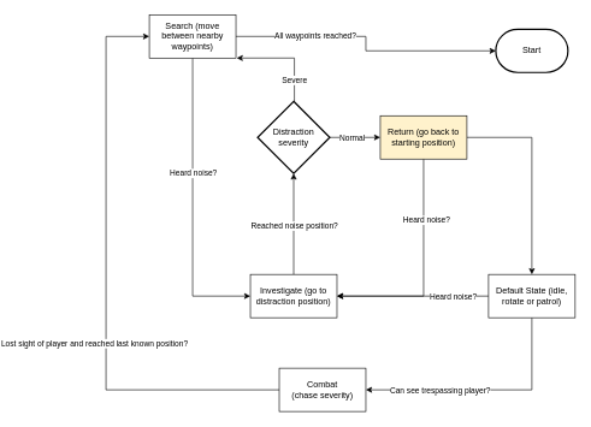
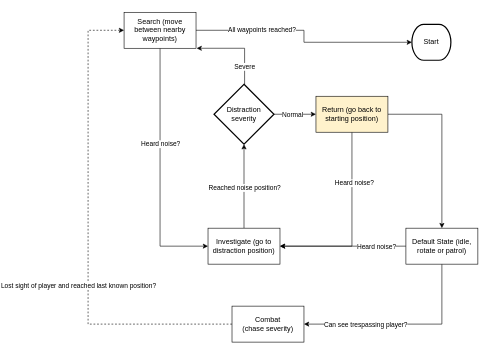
- <mxCell id="13" value="Start" style="strokeWidth=2;html=1;shape=mxgraph.flowchart.terminator;whiteSpace=wrap;" vertex="1" parent="1"><mxGeometry x="560" y="40" width="100" height="60" as="geometry" /></mxCell>
+ <mxCell id="13" value="Start" style="strokeWidth=2;html=1;shape=mxgraph.flowchart.terminator;whiteSpace=wrap;" vertex="1" parent="1"><mxGeometry x="560" y="40" width="65" height="60" as="geometry" /></mxCell>
- <mxCell id="7" style="edgeStyle=orthogonalEdgeStyle;rounded=0;orthogonalLoop=1;jettySize=auto;html=1;entryX=0;entryY=0.5;entryDx=0;entryDy=0;exitX=0;exitY=0.5;exitDx=0;exitDy=0;" edge="1" parent="1" source="9" target="12"><mxGeometry relative="1" as="geometry"><Array as="points"><mxPoint x="260" y="540" /><mxPoint x="20" y="540" /><mxPoint x="20" y="50" /></Array></mxGeometry></mxCell>
+ <mxCell id="7" style="edgeStyle=orthogonalEdgeStyle;rounded=0;orthogonalLoop=1;jettySize=auto;html=1;entryX=0;entryY=0.5;entryDx=0;entryDy=0;exitX=0;exitY=0.5;exitDx=0;exitDy=0;dashed=1;" edge="1" parent="1" source="9" target="12"><mxGeometry relative="1" as="geometry"><Array as="points"><mxPoint x="260" y="540" /><mxPoint x="20" y="540" /><mxPoint x="20" y="50" /></Array></mxGeometry></mxCell>
